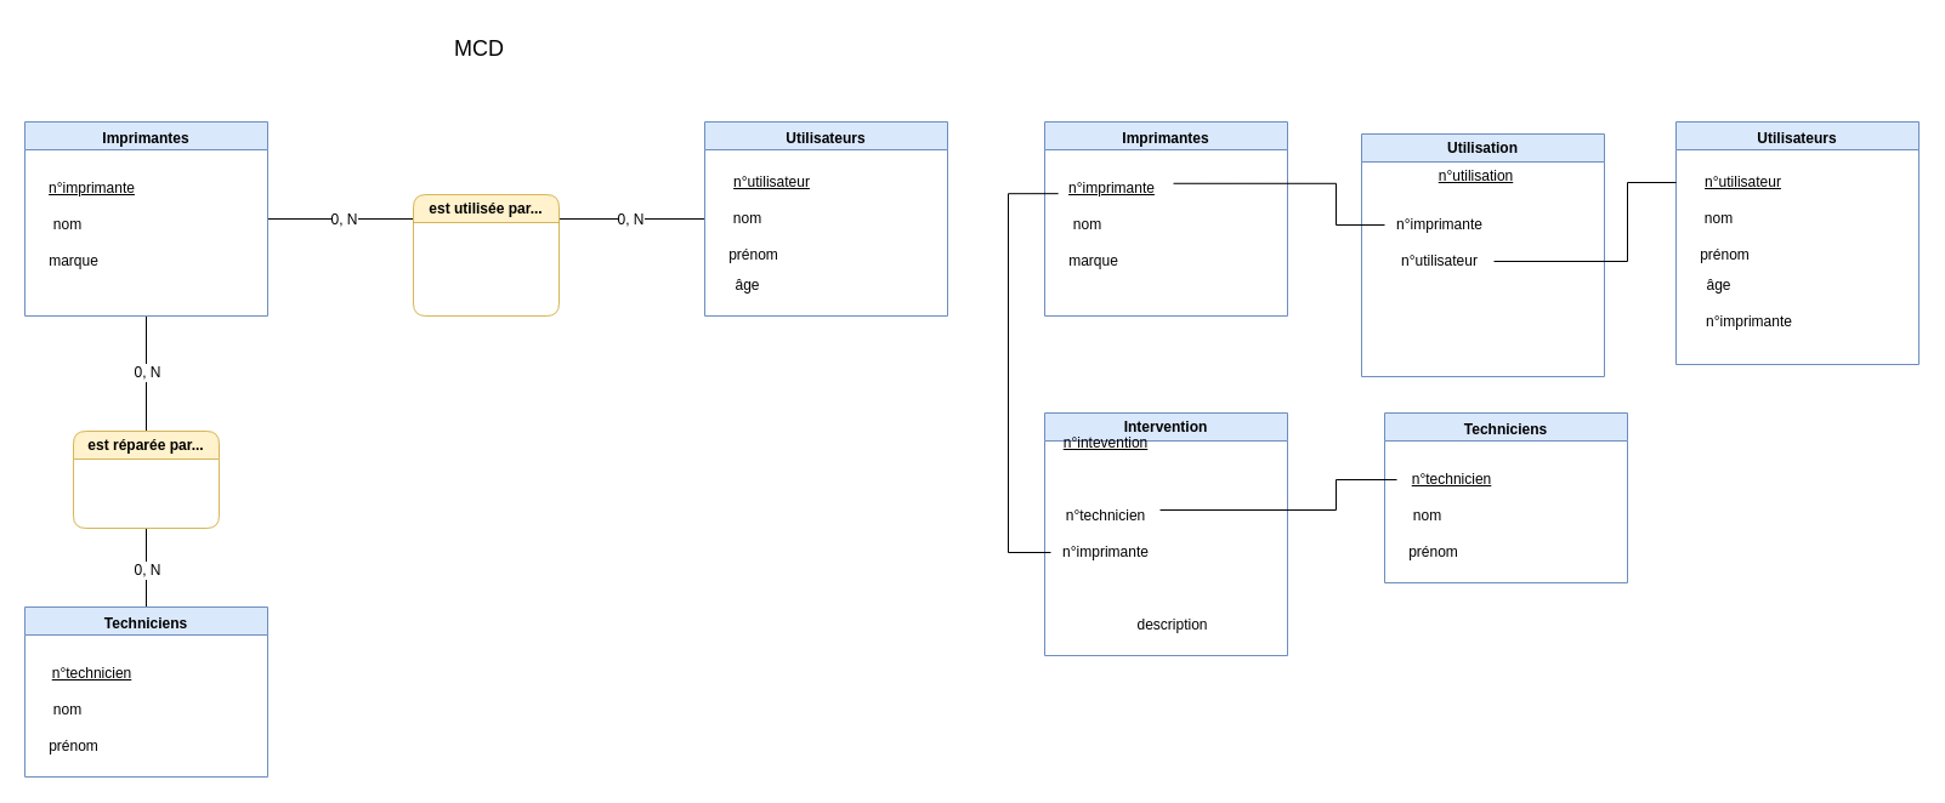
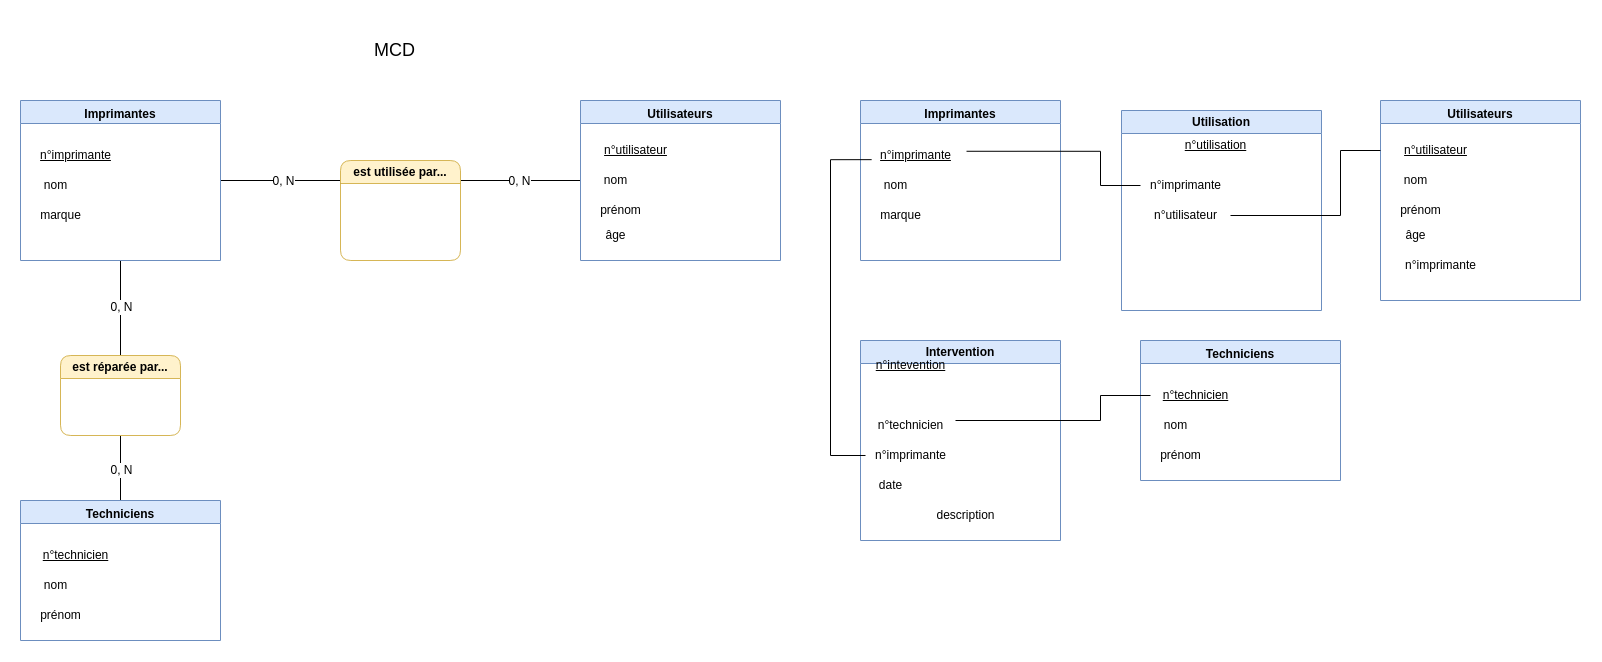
- <mxCell id="2" value="&lt;font style=&quot;font-size: 18px;&quot;&gt;MCD&lt;/font&gt;" style="text;html=1;align=center;verticalAlign=middle;resizable=0;points=[];autosize=1;strokeColor=none;fillColor=none;" parent="1" vertex="1"><mxGeometry x="364" y="20" width="60" height="40" as="geometry" /></mxCell>
+ <mxCell id="2" value="&lt;font style=&quot;font-size: 18px;&quot;&gt;MCD&lt;/font&gt;" style="text;html=1;align=center;verticalAlign=middle;resizable=0;points=[];autosize=1;strokeColor=none;fillColor=none;" parent="1" vertex="1"><mxGeometry x="364" y="30" width="60" height="40" as="geometry" /></mxCell>
+ <mxCell id="27" value="date" style="text;html=1;align=center;verticalAlign=middle;resizable=0;points=[];autosize=1;strokeColor=none;fillColor=none;fontSize=12;" parent="25" vertex="1"><mxGeometry x="5" y="130" width="50" height="30" as="geometry" /></mxCell>
